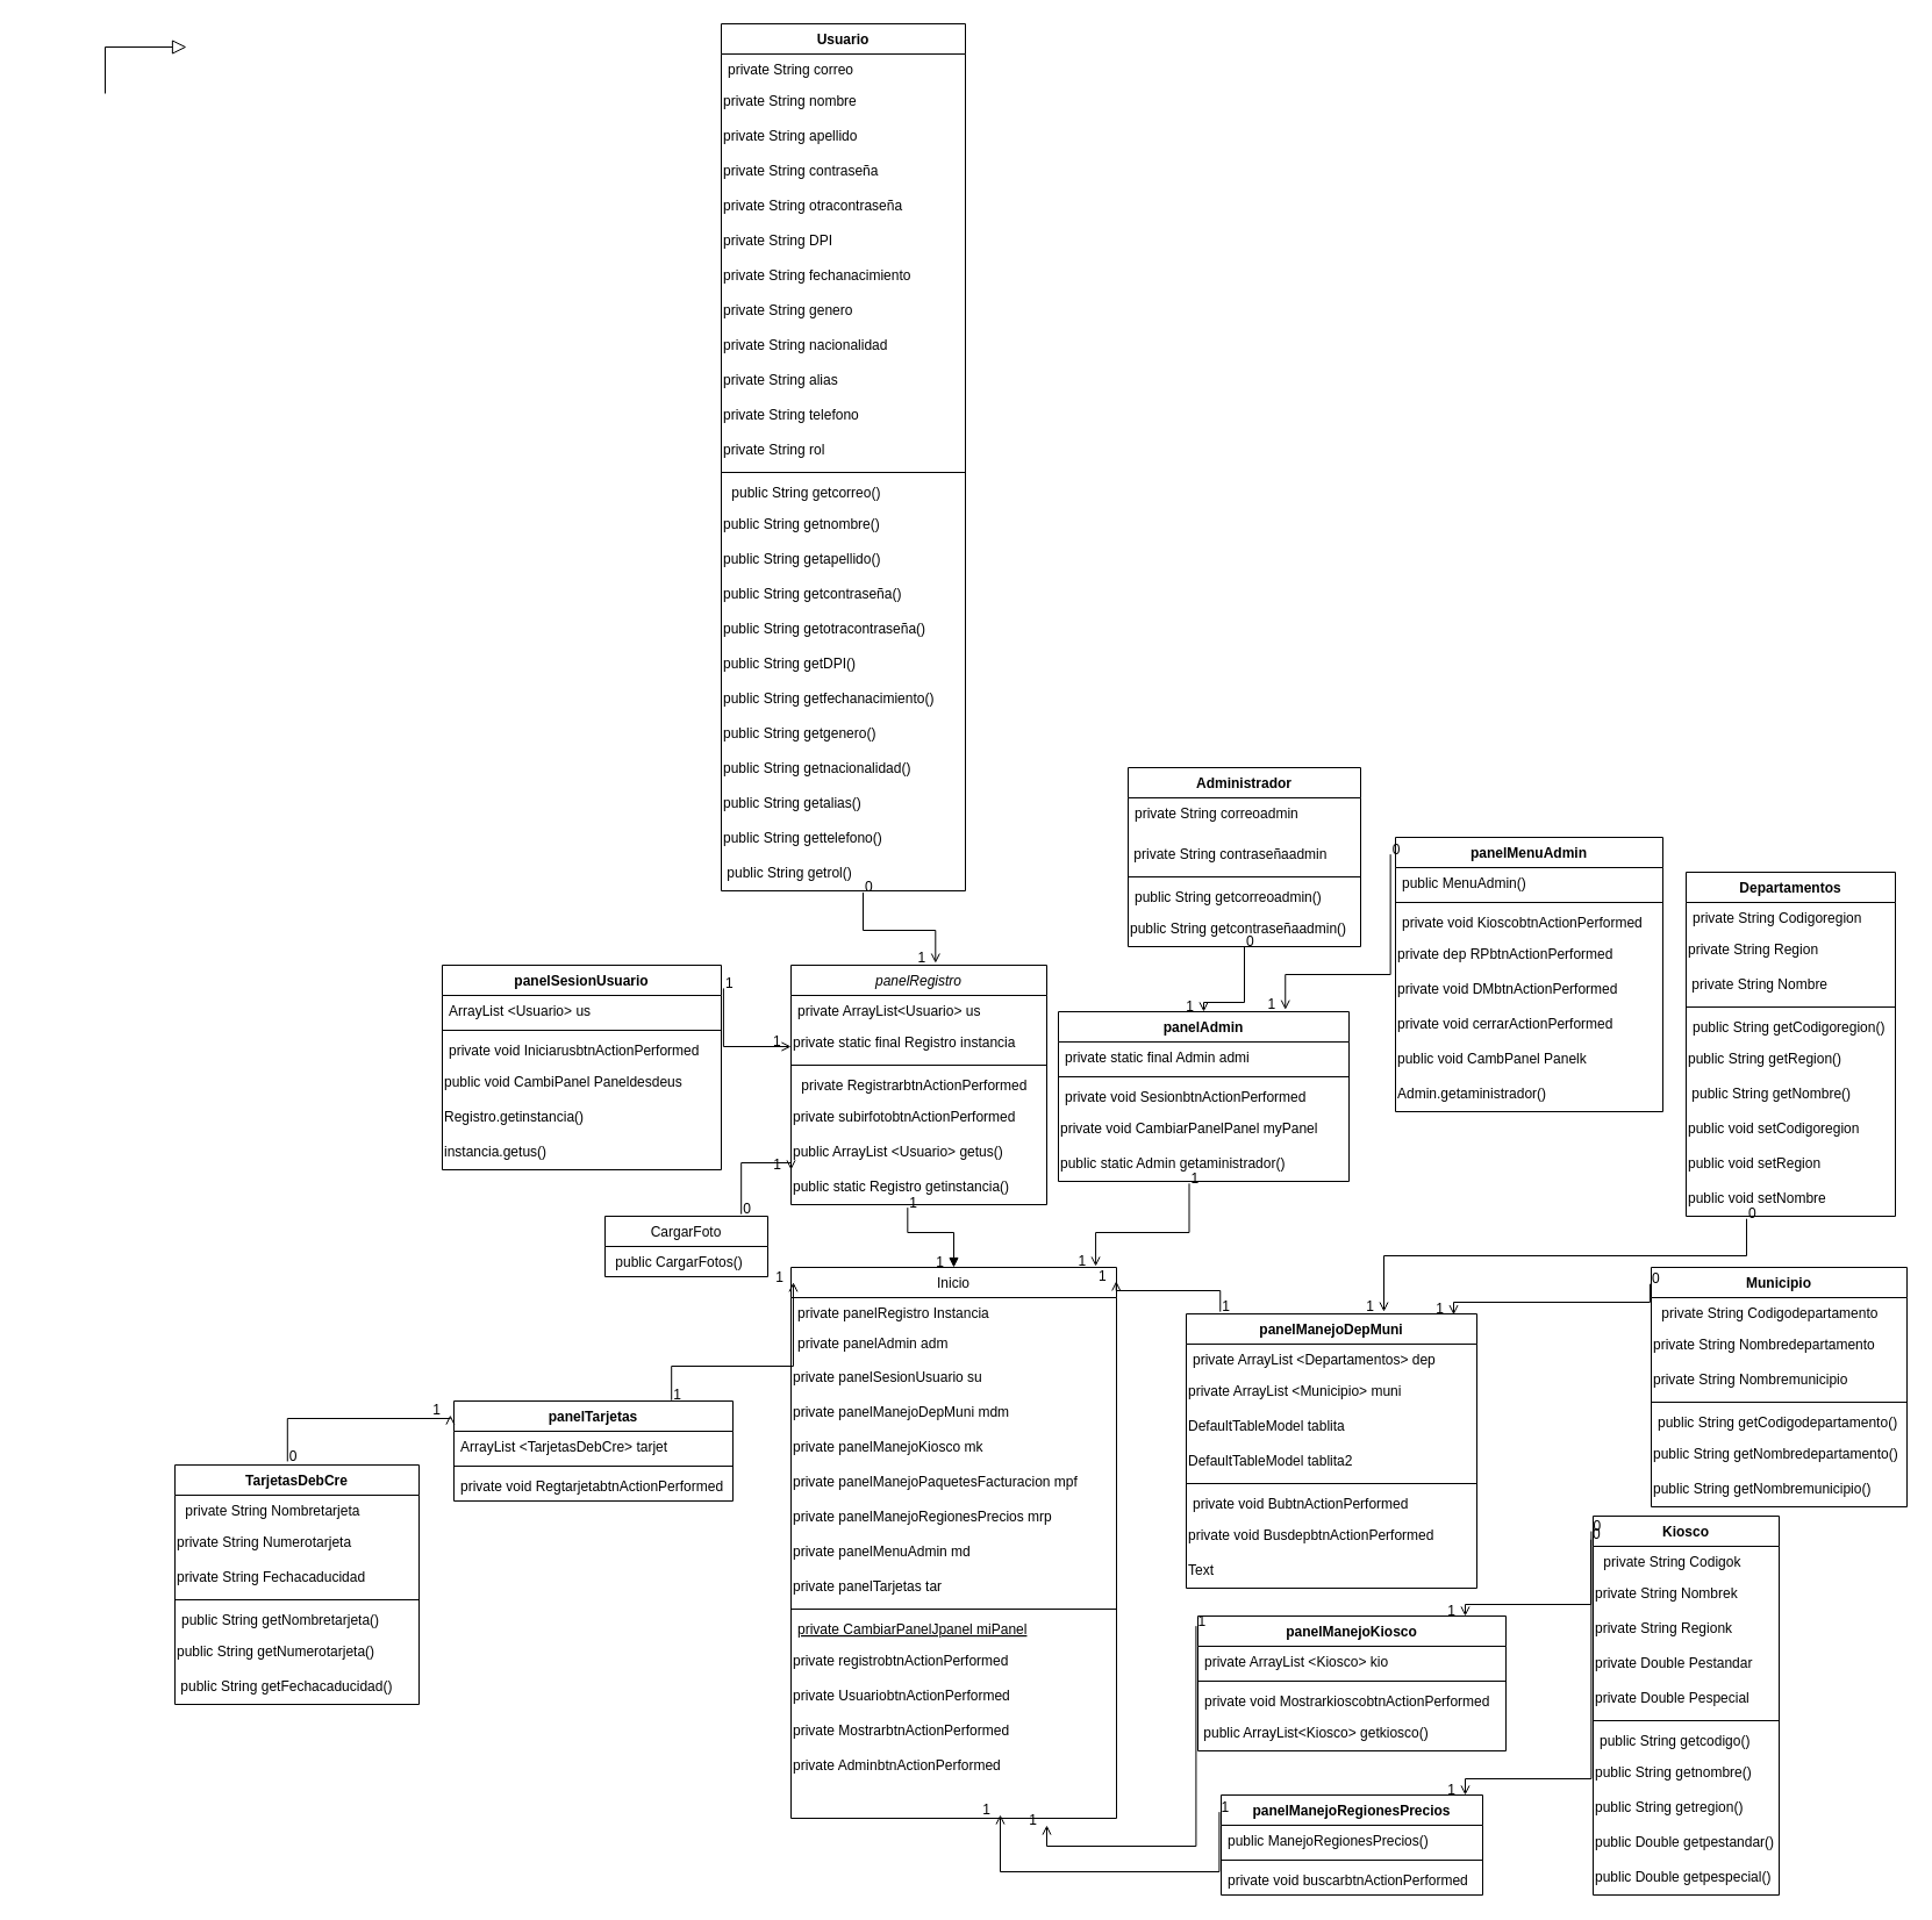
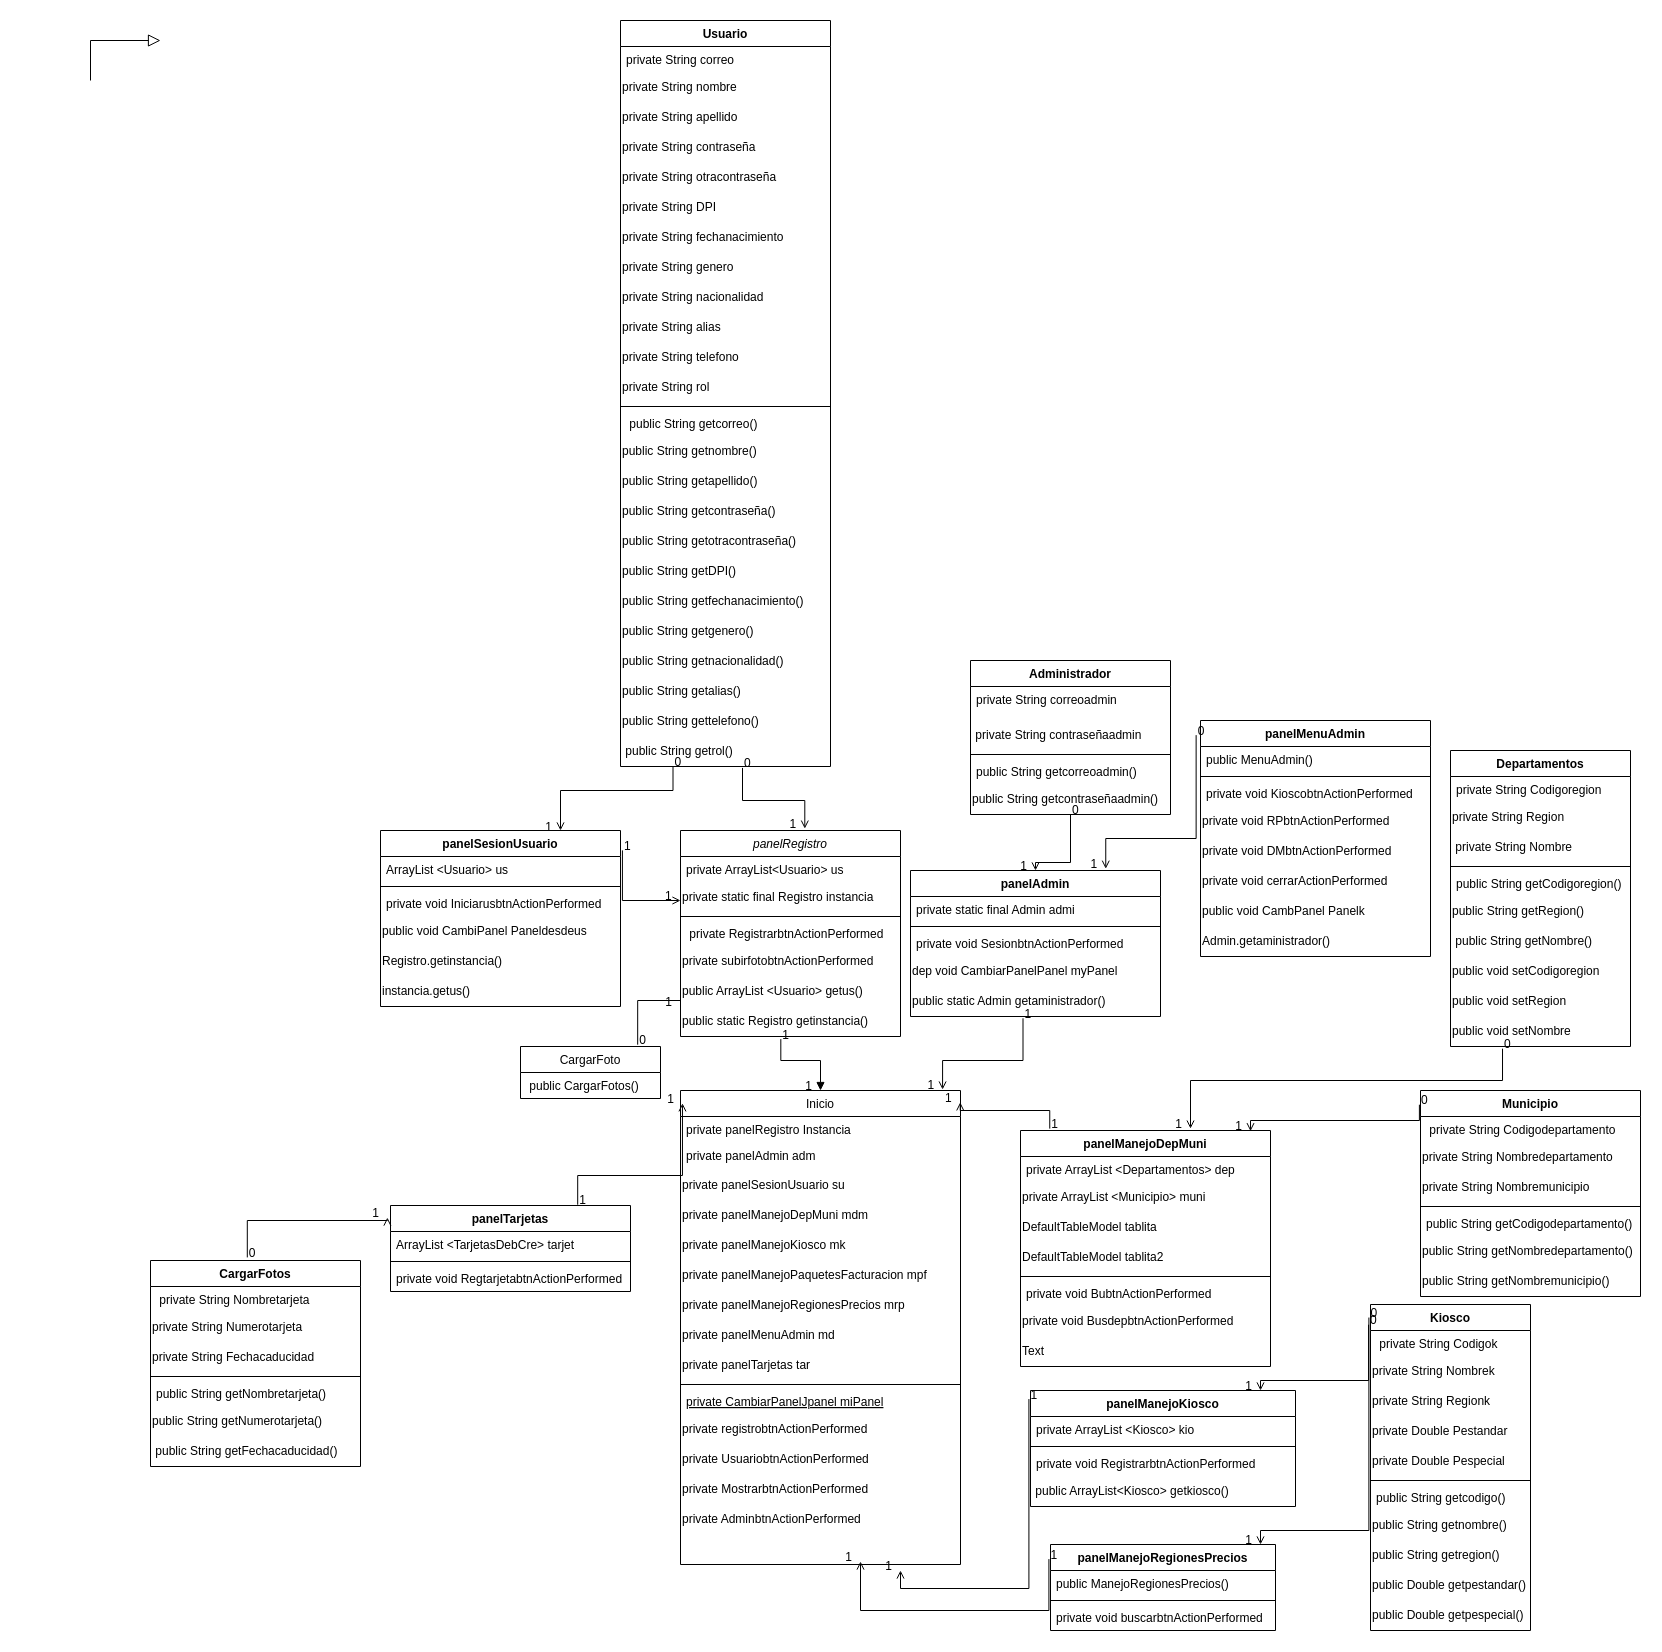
+ <mxCell id="167" value="" style="endArrow=open;shadow=0;strokeWidth=1;rounded=0;endFill=1;edgeStyle=elbowEdgeStyle;elbow=vertical;entryX=0.75;entryY=0;entryDx=0;entryDy=0;exitX=0.25;exitY=1;exitDx=0;exitDy=0;" edge="1" parent="1" source="59" target="160"><mxGeometry x="0.5" y="41" relative="1" as="geometry"><mxPoint x="580" y="750" as="sourcePoint" /><mxPoint x="642" y="811" as="targetPoint" /><mxPoint x="-40" y="32" as="offset" /><Array as="points"><mxPoint x="630" y="790" /></Array></mxGeometry></mxCell>
+ <mxCell id="168" value="0" style="resizable=0;align=left;verticalAlign=bottom;labelBackgroundColor=none;fontSize=12;" connectable="0" vertex="1" parent="167"><mxGeometry x="-1" relative="1" as="geometry"><mxPoint y="4" as="offset" /></mxGeometry></mxCell>
+ <mxCell id="169" value="1" style="resizable=0;align=right;verticalAlign=bottom;labelBackgroundColor=none;fontSize=12;" connectable="0" vertex="1" parent="167"><mxGeometry x="1" relative="1" as="geometry"><mxPoint x="-7" y="4" as="offset" /></mxGeometry></mxCell>
- <mxCell id="152" value="private dep RPbtnActionPerformed" style="text;strokeColor=none;align=left;fillColor=none;html=1;verticalAlign=middle;whiteSpace=wrap;rounded=0;" vertex="1" parent="148"><mxGeometry y="86" width="230" height="30" as="geometry" /></mxCell>
+ <mxCell id="152" value="private void RPbtnActionPerformed" style="text;strokeColor=none;align=left;fillColor=none;html=1;verticalAlign=middle;whiteSpace=wrap;rounded=0;" vertex="1" parent="148"><mxGeometry y="86" width="230" height="30" as="geometry" /></mxCell>
- <mxCell id="64" value="private void CambiarPanelPanel myPanel" style="text;strokeColor=none;align=left;fillColor=none;html=1;verticalAlign=middle;whiteSpace=wrap;rounded=0;" vertex="1" parent="60"><mxGeometry y="86" width="250" height="30" as="geometry" /></mxCell>
+ <mxCell id="64" value="dep void CambiarPanelPanel myPanel" style="text;strokeColor=none;align=left;fillColor=none;html=1;verticalAlign=middle;whiteSpace=wrap;rounded=0;" vertex="1" parent="60"><mxGeometry y="86" width="250" height="30" as="geometry" /></mxCell>
- <mxCell id="175" value="" style="endArrow=open;shadow=0;strokeWidth=1;rounded=0;endFill=1;edgeStyle=elbowEdgeStyle;elbow=vertical;entryX=0;entryY=0;entryDx=0;entryDy=0;exitX=0.837;exitY=-0.035;exitDx=0;exitDy=0;exitPerimeter=0;" edge="1" parent="1" source="173" target="9"><mxGeometry x="0.5" y="41" relative="1" as="geometry"><mxPoint x="620" y="1030" as="sourcePoint" /><mxPoint x="650" y="1046" as="targetPoint" /><mxPoint x="-40" y="32" as="offset" /><Array as="points"><mxPoint x="640" y="1000" /><mxPoint x="190" y="236" /><mxPoint x="120" y="236" /></Array></mxGeometry></mxCell>
+ <mxCell id="175" value="" style="endArrow=none;shadow=0;strokeWidth=1;rounded=0;endFill=1;edgeStyle=elbowEdgeStyle;elbow=vertical;entryX=0;entryY=0;entryDx=0;entryDy=0;exitX=0.837;exitY=-0.035;exitDx=0;exitDy=0;exitPerimeter=0;" edge="1" parent="1" source="173" target="9"><mxGeometry x="0.5" y="41" relative="1" as="geometry"><mxPoint x="620" y="1030" as="sourcePoint" /><mxPoint x="650" y="1046" as="targetPoint" /><mxPoint x="-40" y="32" as="offset" /><Array as="points"><mxPoint x="640" y="1000" /><mxPoint x="190" y="236" /><mxPoint x="120" y="236" /></Array></mxGeometry></mxCell>
- <mxCell id="182" value="TarjetasDebCre" style="swimlane;fontStyle=1;align=center;verticalAlign=top;childLayout=stackLayout;horizontal=1;startSize=26;horizontalStack=0;resizeParent=1;resizeParentMax=0;resizeLast=0;collapsible=1;marginBottom=0;" vertex="1" parent="1"><mxGeometry x="150" y="1260" width="210" height="206" as="geometry" /></mxCell>
+ <mxCell id="182" value="CargarFotos" style="swimlane;fontStyle=1;align=center;verticalAlign=top;childLayout=stackLayout;horizontal=1;startSize=26;horizontalStack=0;resizeParent=1;resizeParentMax=0;resizeLast=0;collapsible=1;marginBottom=0;" vertex="1" parent="1"><mxGeometry x="150" y="1260" width="210" height="206" as="geometry" /></mxCell>
- <mxCell id="118" value="private void MostrarkioscobtnActionPerformed" style="text;strokeColor=none;fillColor=none;align=left;verticalAlign=top;spacingLeft=4;spacingRight=4;overflow=hidden;rotatable=0;points=[[0,0.5],[1,0.5]];portConstraint=eastwest;" vertex="1" parent="115"><mxGeometry y="60" width="265" height="26" as="geometry" /></mxCell>
+ <mxCell id="118" value="private void RegistrarbtnActionPerformed" style="text;strokeColor=none;fillColor=none;align=left;verticalAlign=top;spacingLeft=4;spacingRight=4;overflow=hidden;rotatable=0;points=[[0,0.5],[1,0.5]];portConstraint=eastwest;" vertex="1" parent="115"><mxGeometry y="60" width="265" height="26" as="geometry" /></mxCell>
